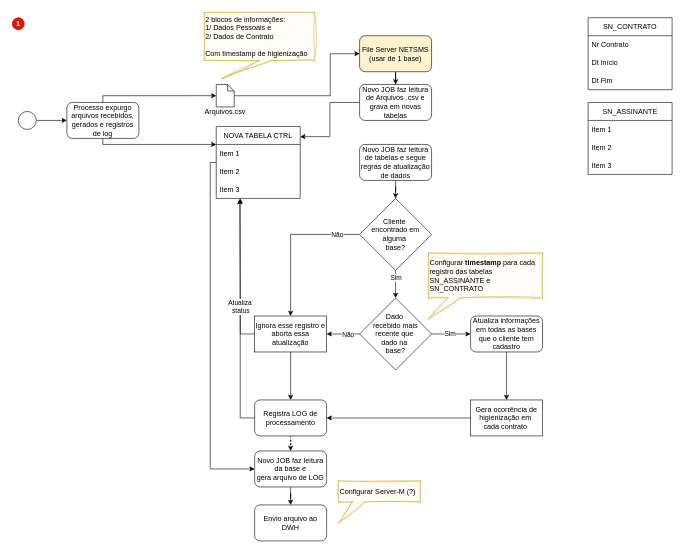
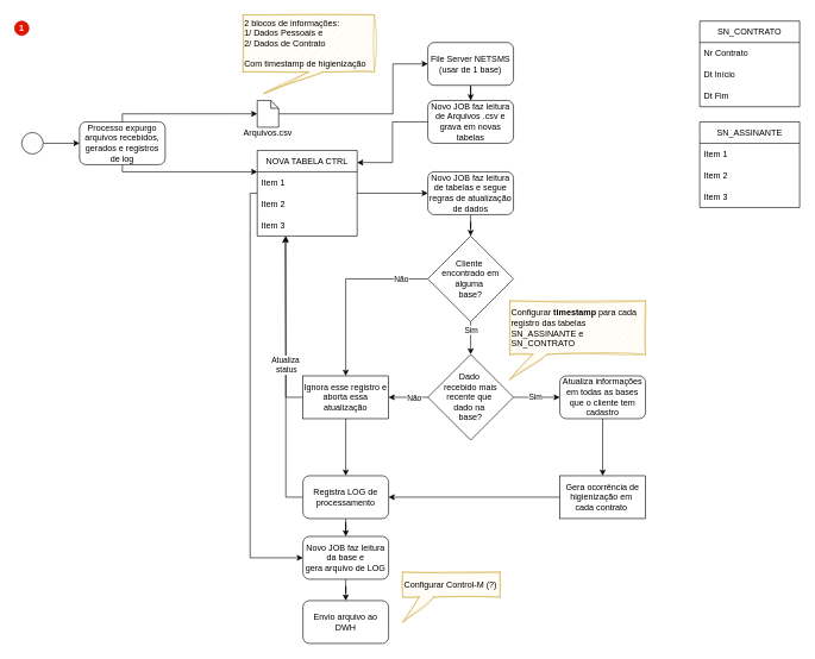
- <mxCell id="7" value="File Server NETSMS (usar de 1 base)" style="rounded=1;whiteSpace=wrap;html=1;fillColor=#fff2cc;" vertex="1" parent="1"><mxGeometry x="599" y="58.75" width="120" height="60" as="geometry" /></mxCell>
+ <mxCell id="7" value="File Server NETSMS (usar de 1 base)" style="rounded=1;whiteSpace=wrap;html=1;" vertex="1" parent="1"><mxGeometry x="599" y="58.75" width="120" height="60" as="geometry" /></mxCell>
+ <mxCell id="47" style="edgeStyle=orthogonalEdgeStyle;rounded=0;orthogonalLoop=1;jettySize=auto;html=1;entryX=0;entryY=0.5;entryDx=0;entryDy=0;" edge="1" parent="1" source="49" target="54"><mxGeometry relative="1" as="geometry" /></mxCell>
- <mxCell id="22" value="" style="edgeStyle=orthogonalEdgeStyle;rounded=0;orthogonalLoop=1;jettySize=auto;html=1;dashed=1;" edge="1" parent="1" source="23" target="30"><mxGeometry relative="1" as="geometry" /></mxCell>
+ <mxCell id="22" value="" style="edgeStyle=orthogonalEdgeStyle;rounded=0;orthogonalLoop=1;jettySize=auto;html=1;" edge="1" parent="1" source="23" target="30"><mxGeometry relative="1" as="geometry" /></mxCell>
- <mxCell id="42" value="Configurar Server-M (?)" style="shape=callout;whiteSpace=wrap;html=1;perimeter=calloutPerimeter;size=35;position=0.17;position2=0;base=20;fillColor=#fff2cc;strokeColor=#d6b656;sketch=1;curveFitting=1;jiggle=2;align=left;" vertex="1" parent="1"><mxGeometry x="564" y="801" width="136" height="70" as="geometry" /></mxCell>
+ <mxCell id="42" value="Configurar Control-M (?)" style="shape=callout;whiteSpace=wrap;html=1;perimeter=calloutPerimeter;size=35;position=0.17;position2=0;base=20;fillColor=#fff2cc;strokeColor=#d6b656;sketch=1;curveFitting=1;jiggle=2;align=left;" vertex="1" parent="1"><mxGeometry x="564" y="801" width="136" height="70" as="geometry" /></mxCell>
